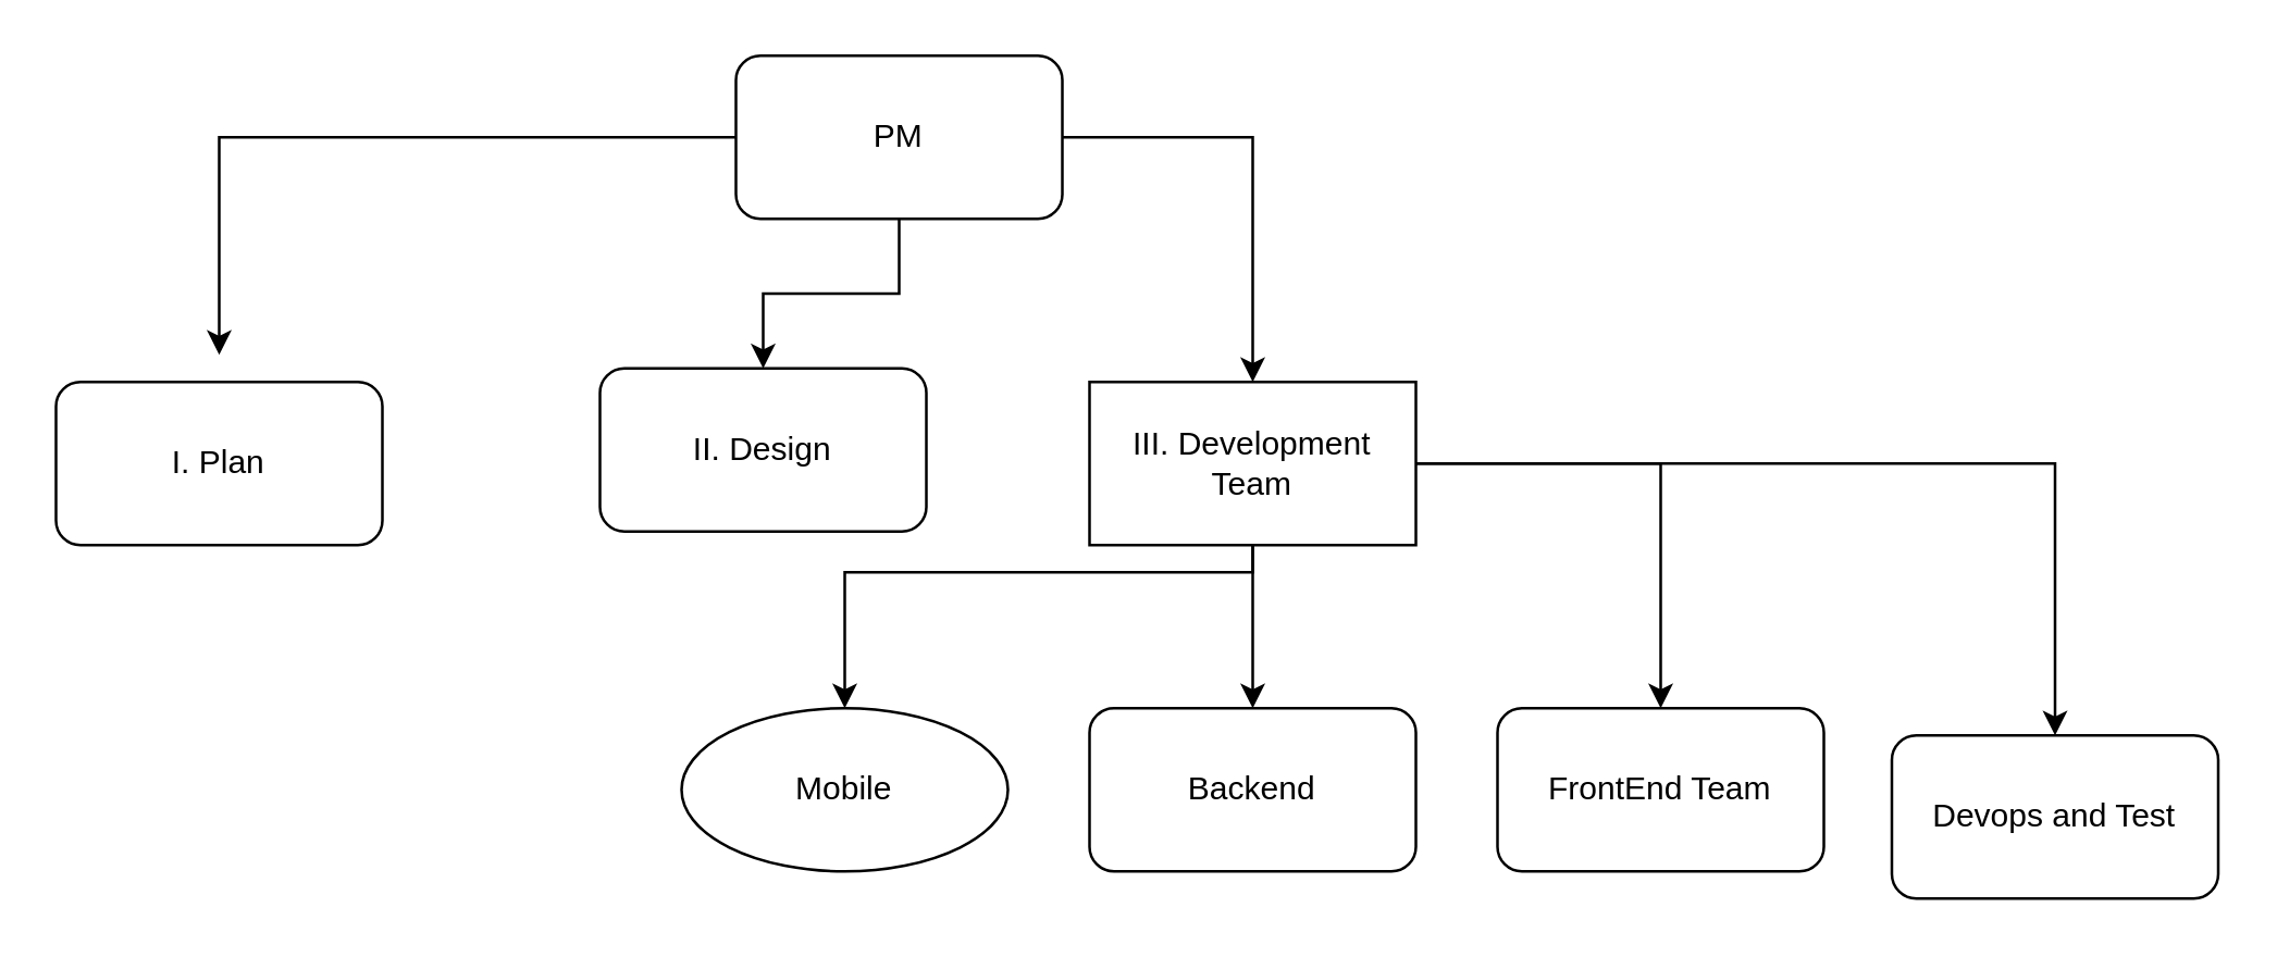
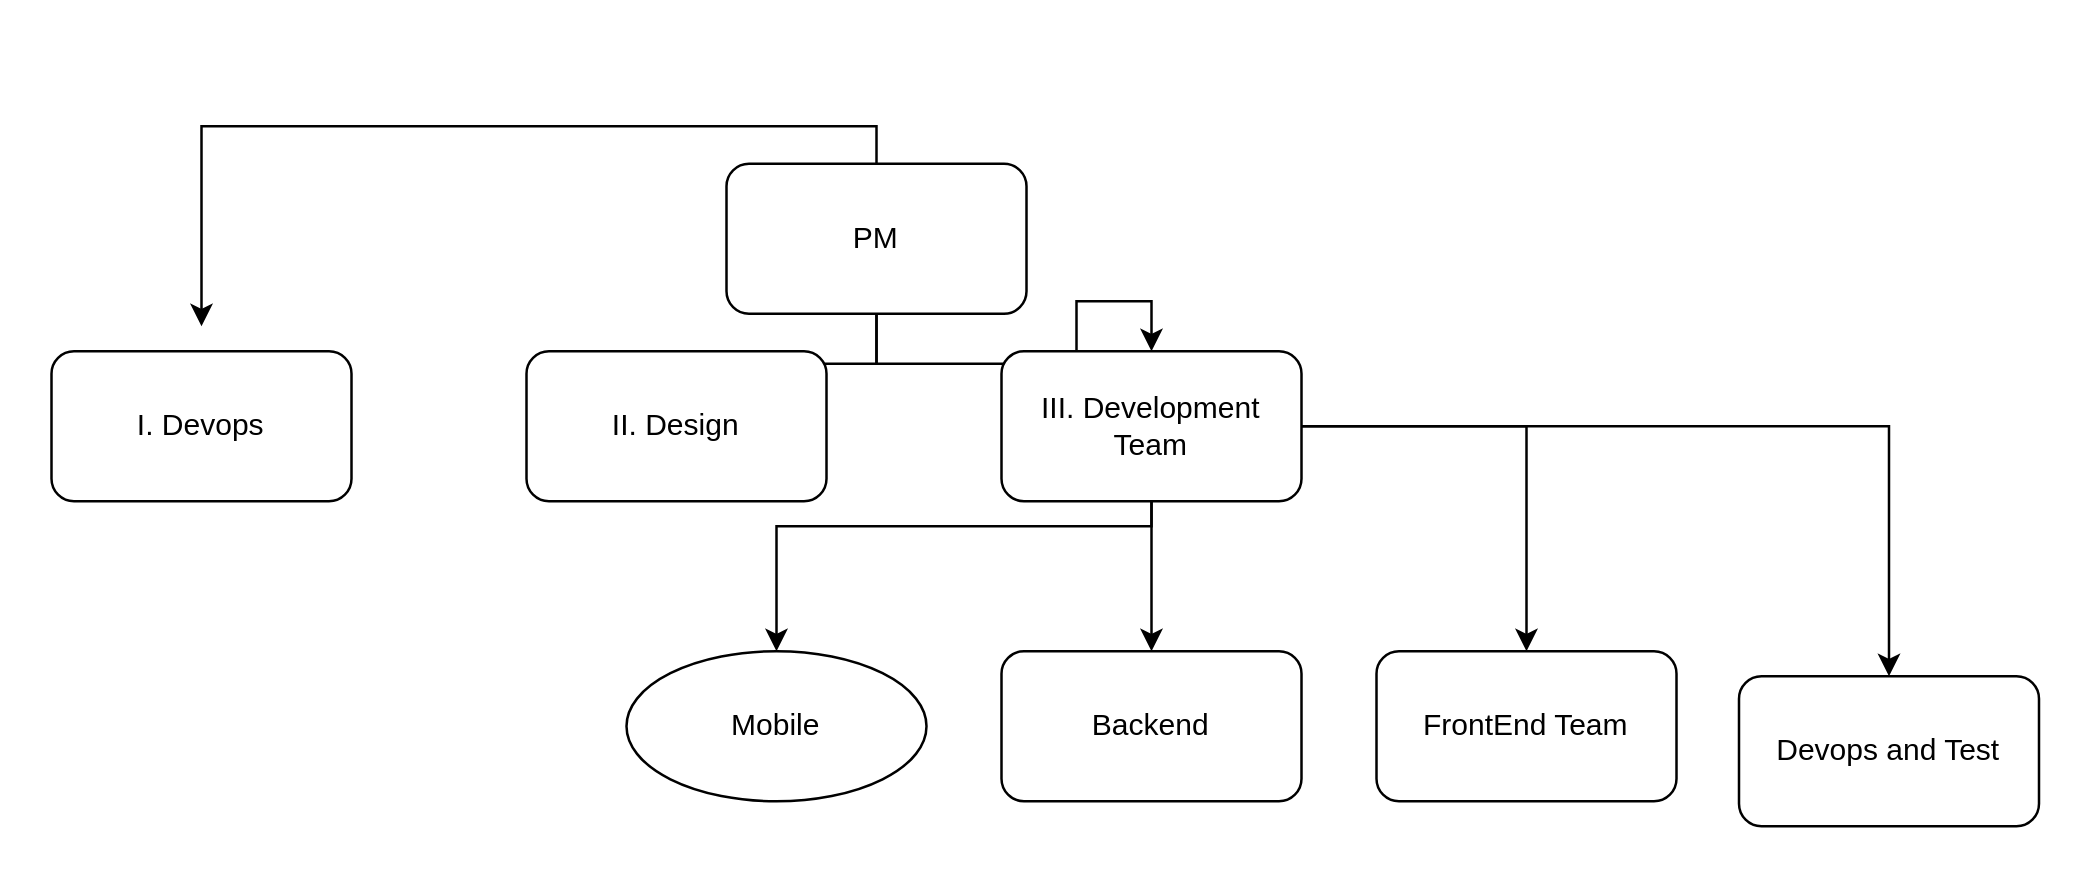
- <mxCell id="5" value="PM" style="rounded=1;whiteSpace=wrap;html=1;" parent="1" vertex="1"><mxGeometry x="270" y="20" width="120" height="60" as="geometry" /></mxCell>
+ <mxCell id="5" value="PM" style="rounded=1;whiteSpace=wrap;html=1;" parent="1" vertex="1"><mxGeometry x="290" y="65" width="120" height="60" as="geometry" /></mxCell>
- <mxCell id="7" value="II. Design" style="rounded=1;whiteSpace=wrap;html=1;" parent="1" vertex="1"><mxGeometry x="220" y="135" width="120" height="60" as="geometry" /></mxCell>
+ <mxCell id="7" value="II. Design" style="rounded=1;whiteSpace=wrap;html=1;" parent="1" vertex="1"><mxGeometry x="210" y="140" width="120" height="60" as="geometry" /></mxCell>
- <mxCell id="6" value="I. Plan" style="rounded=1;whiteSpace=wrap;html=1;" parent="1" vertex="1"><mxGeometry x="20" y="140" width="120" height="60" as="geometry" /></mxCell>
+ <mxCell id="6" value="I. Devops" style="rounded=1;whiteSpace=wrap;html=1;" parent="1" vertex="1"><mxGeometry x="20" y="140" width="120" height="60" as="geometry" /></mxCell>
- <mxCell id="12" value="III. Development Team" style="whiteSpace=wrap;html=1;rounded=0;" parent="1" vertex="1"><mxGeometry x="400" y="140" width="120" height="60" as="geometry" /></mxCell>
+ <mxCell id="12" value="III. Development Team" style="rounded=1;whiteSpace=wrap;html=1;" parent="1" vertex="1"><mxGeometry x="400" y="140" width="120" height="60" as="geometry" /></mxCell>
